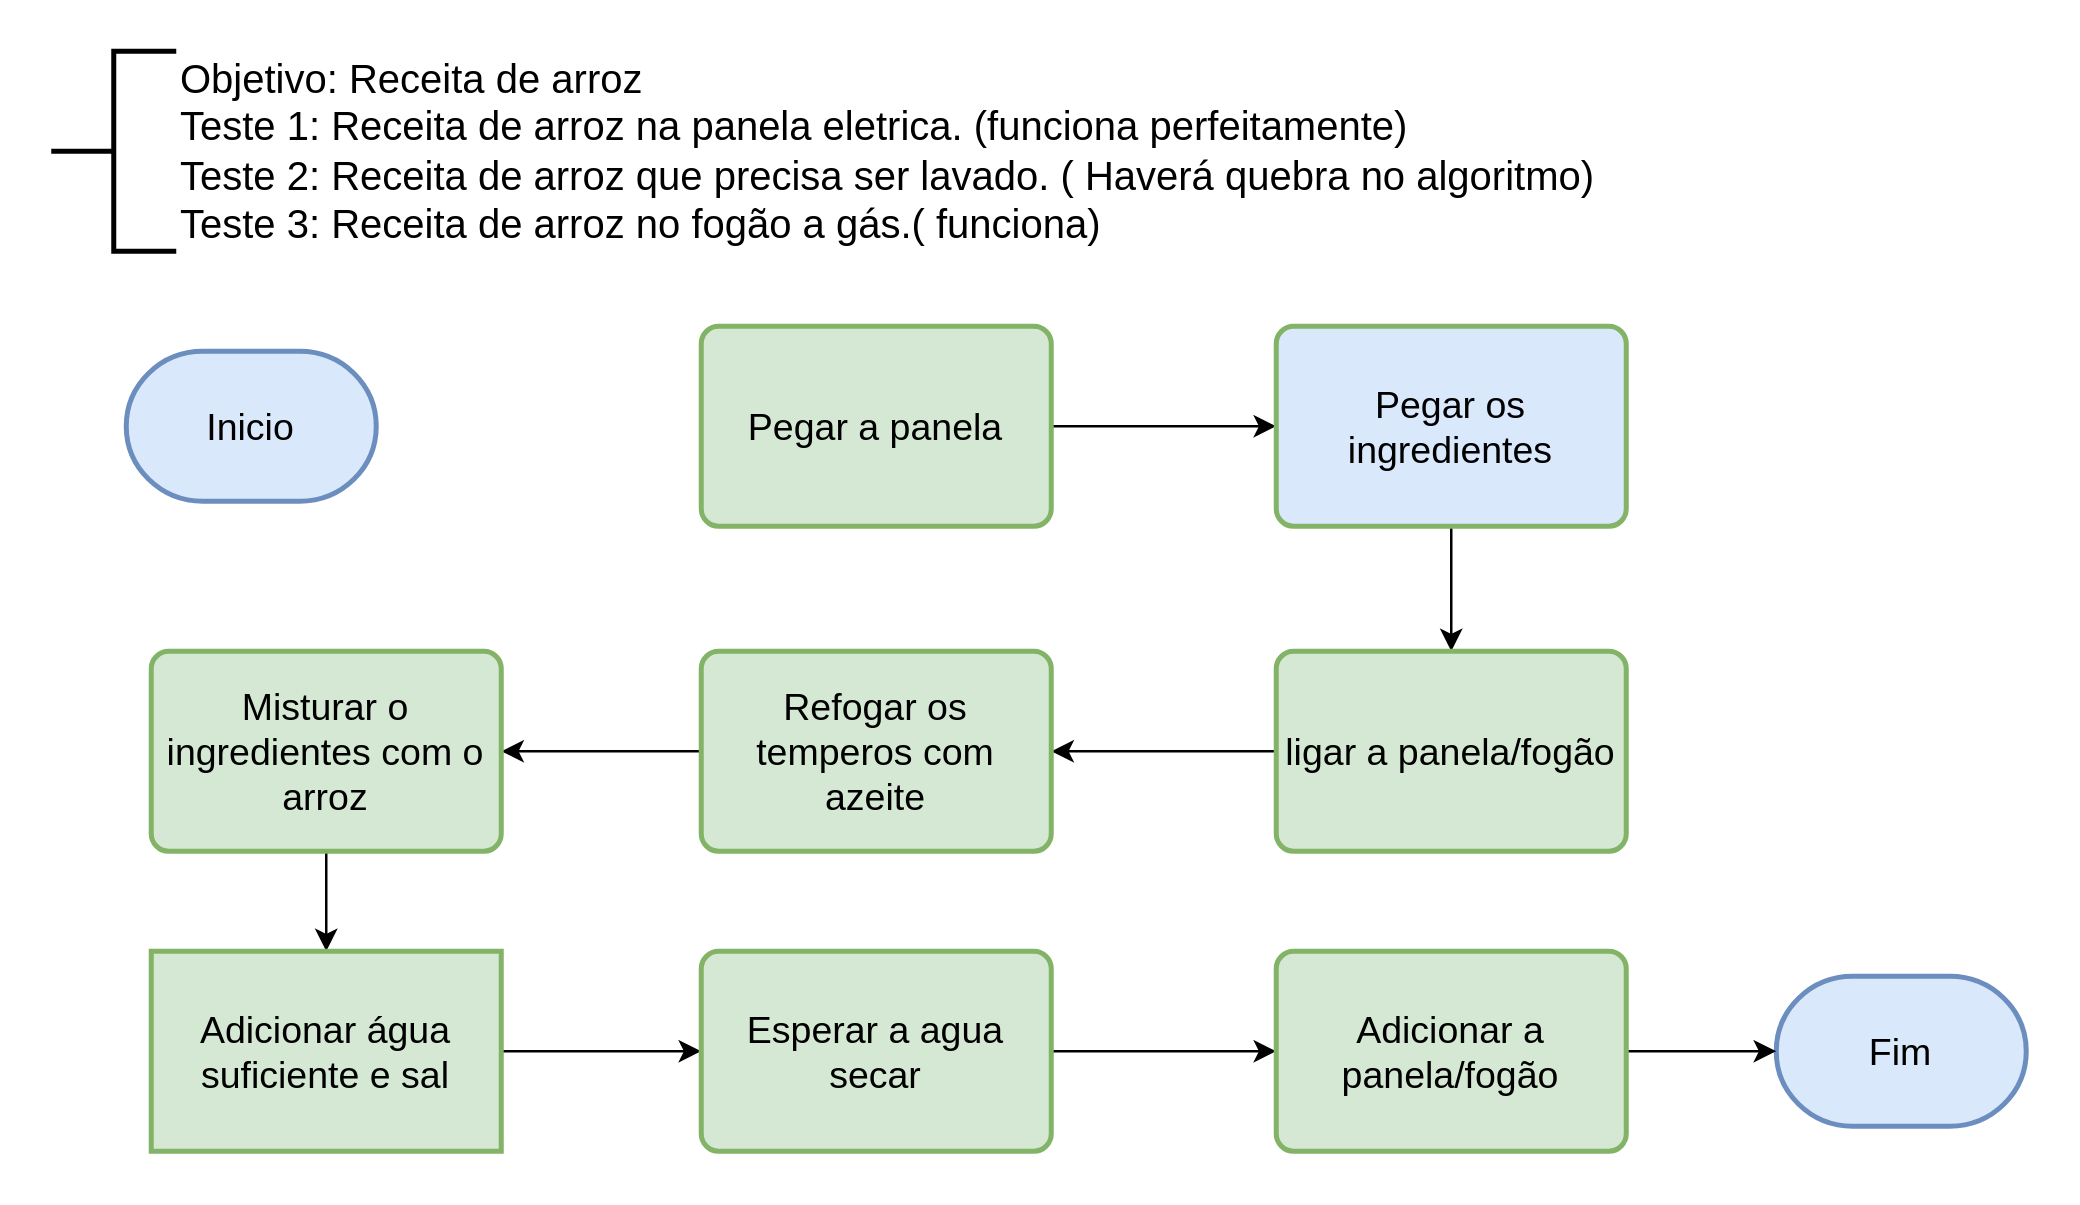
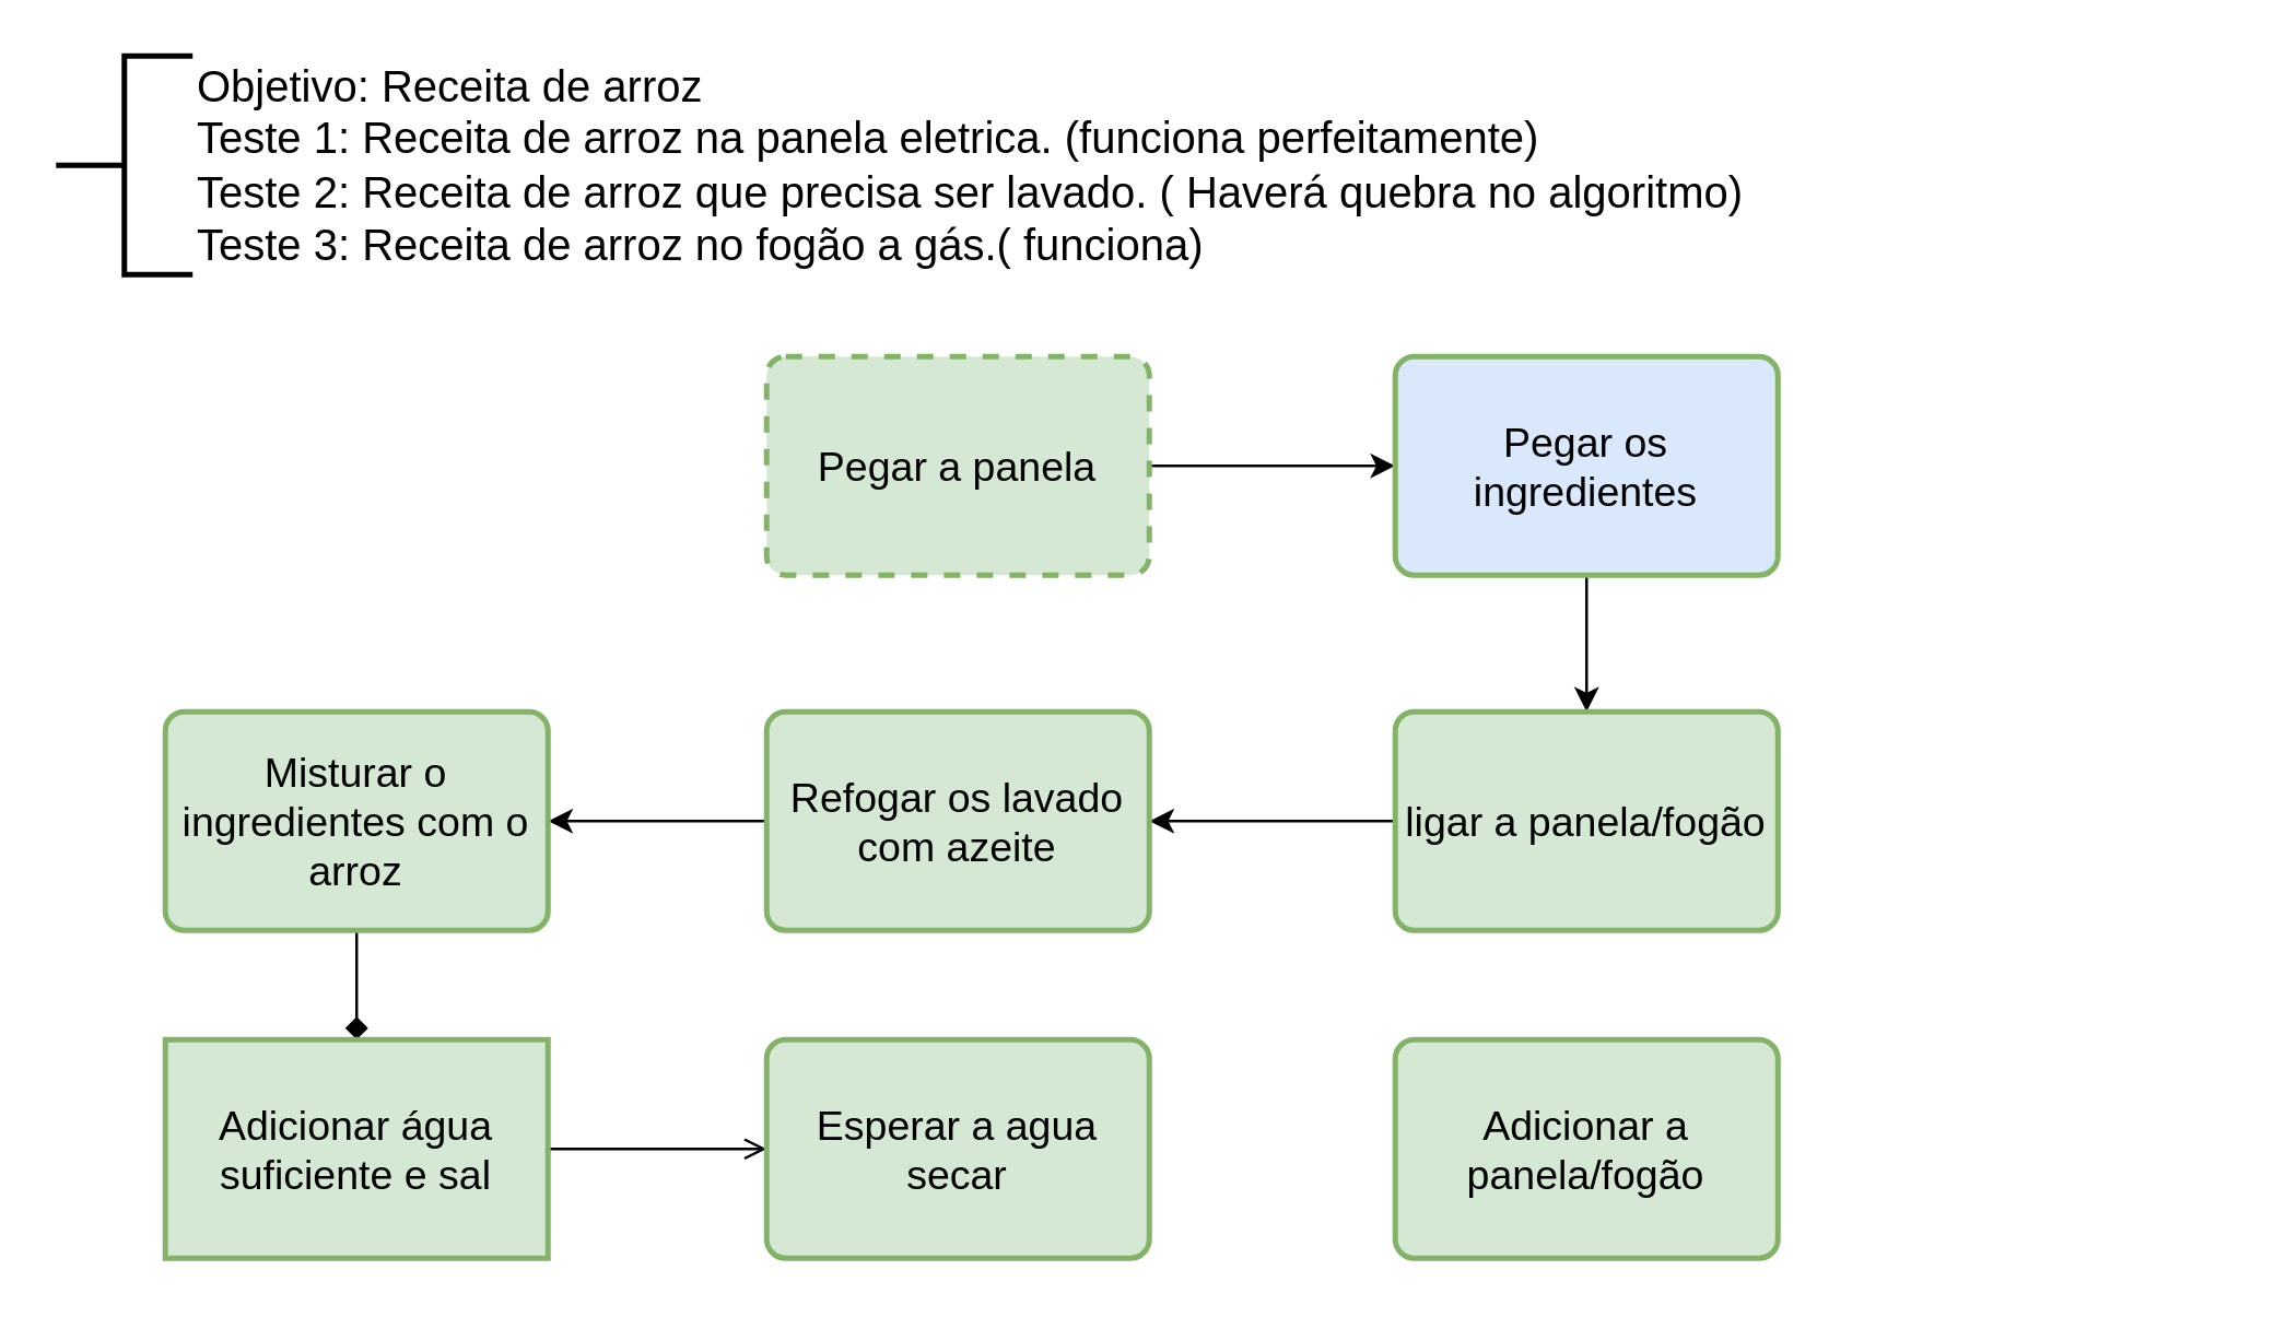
- <mxCell id="3" value="&lt;font style=&quot;font-size: 15px&quot;&gt;Inicio&lt;/font&gt;" style="strokeWidth=2;html=1;shape=mxgraph.flowchart.terminator;whiteSpace=wrap;fillColor=#dae8fc;strokeColor=#6c8ebf;" parent="1" vertex="1"><mxGeometry x="50" y="140" width="100" height="60" as="geometry" /></mxCell>
- <mxCell id="6" value="&lt;font style=&quot;font-size: 15px&quot;&gt;Pegar a panela&lt;/font&gt;" style="rounded=1;whiteSpace=wrap;html=1;absoluteArcSize=1;arcSize=14;strokeWidth=2;fillColor=#d5e8d4;strokeColor=#82b366;" parent="1" vertex="1"><mxGeometry x="280" y="130" width="140" height="80" as="geometry" /></mxCell>
+ <mxCell id="6" value="&lt;font style=&quot;font-size: 15px&quot;&gt;Pegar a panela&lt;/font&gt;" style="rounded=1;whiteSpace=wrap;html=1;absoluteArcSize=1;arcSize=14;strokeWidth=2;fillColor=#d5e8d4;strokeColor=#82b366;dashed=1;" parent="1" vertex="1"><mxGeometry x="280" y="130" width="140" height="80" as="geometry" /></mxCell>
- <mxCell id="12" value="&lt;font style=&quot;font-size: 15px&quot;&gt;Refogar os temperos com azeite&lt;/font&gt;" style="rounded=1;whiteSpace=wrap;html=1;absoluteArcSize=1;arcSize=14;strokeWidth=2;fillColor=#d5e8d4;strokeColor=#82b366;" parent="1" vertex="1"><mxGeometry x="280" y="260" width="140" height="80" as="geometry" /></mxCell>
+ <mxCell id="12" value="&lt;font style=&quot;font-size: 15px&quot;&gt;Refogar os lavado com azeite&lt;/font&gt;" style="rounded=1;whiteSpace=wrap;html=1;absoluteArcSize=1;arcSize=14;strokeWidth=2;fillColor=#d5e8d4;strokeColor=#82b366;" parent="1" vertex="1"><mxGeometry x="280" y="260" width="140" height="80" as="geometry" /></mxCell>
- <mxCell id="13" style="edgeStyle=orthogonalEdgeStyle;rounded=0;orthogonalLoop=1;jettySize=auto;html=1;exitX=0.5;exitY=1;exitDx=0;exitDy=0;entryX=0.5;entryY=0;entryDx=0;entryDy=0;" parent="1" source="14" target="16" edge="1"><mxGeometry relative="1" as="geometry" /></mxCell>
+ <mxCell id="13" style="edgeStyle=orthogonalEdgeStyle;rounded=0;orthogonalLoop=1;jettySize=auto;html=1;exitX=0.5;exitY=1;exitDx=0;exitDy=0;entryX=0.5;entryY=0;entryDx=0;entryDy=0;endArrow=diamond;" parent="1" source="14" target="16" edge="1"><mxGeometry relative="1" as="geometry" /></mxCell>
- <mxCell id="15" style="edgeStyle=orthogonalEdgeStyle;rounded=0;orthogonalLoop=1;jettySize=auto;html=1;exitX=1;exitY=0.5;exitDx=0;exitDy=0;entryX=0;entryY=0.5;entryDx=0;entryDy=0;" parent="1" source="16" target="18" edge="1"><mxGeometry relative="1" as="geometry" /></mxCell>
+ <mxCell id="15" style="edgeStyle=orthogonalEdgeStyle;rounded=0;orthogonalLoop=1;jettySize=auto;html=1;exitX=1;exitY=0.5;exitDx=0;exitDy=0;entryX=0;entryY=0.5;entryDx=0;entryDy=0;endArrow=open;" parent="1" source="16" target="18" edge="1"><mxGeometry relative="1" as="geometry" /></mxCell>
- <mxCell id="17" style="edgeStyle=orthogonalEdgeStyle;rounded=0;orthogonalLoop=1;jettySize=auto;html=1;exitX=1;exitY=0.5;exitDx=0;exitDy=0;entryX=0;entryY=0.5;entryDx=0;entryDy=0;" parent="1" source="18" target="20" edge="1"><mxGeometry relative="1" as="geometry" /></mxCell>
- <mxCell id="19" style="edgeStyle=orthogonalEdgeStyle;rounded=0;orthogonalLoop=1;jettySize=auto;html=1;exitX=1;exitY=0.5;exitDx=0;exitDy=0;entryX=0;entryY=0.5;entryDx=0;entryDy=0;entryPerimeter=0;" parent="1" source="20" target="4" edge="1"><mxGeometry relative="1" as="geometry" /></mxCell>
- <mxCell id="4" value="&lt;font style=&quot;font-size: 15px&quot;&gt;Fim&lt;/font&gt;" style="strokeWidth=2;html=1;shape=mxgraph.flowchart.terminator;whiteSpace=wrap;fillColor=#dae8fc;strokeColor=#6c8ebf;" parent="1" vertex="1"><mxGeometry x="710" y="390" width="100" height="60" as="geometry" /></mxCell>
